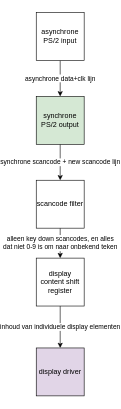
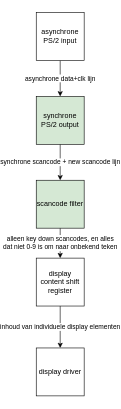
- <mxCell id="7" value="scancode filter" style="rounded=0;whiteSpace=wrap;html=1;" vertex="1" parent="1"><mxGeometry x="20" y="300" width="80" height="80" as="geometry" /></mxCell>
+ <mxCell id="7" value="scancode filter" style="rounded=0;whiteSpace=wrap;html=1;fillColor=#d5e8d4;" vertex="1" parent="1"><mxGeometry x="20" y="300" width="80" height="80" as="geometry" /></mxCell>
- <mxCell id="10" value="display driver" style="rounded=0;whiteSpace=wrap;html=1;fillColor=#e1d5e7;" vertex="1" parent="1"><mxGeometry x="20" y="580" width="80" height="80" as="geometry" /></mxCell>
+ <mxCell id="10" value="display driver" style="rounded=0;whiteSpace=wrap;html=1;" vertex="1" parent="1"><mxGeometry x="20" y="580" width="80" height="80" as="geometry" /></mxCell>
